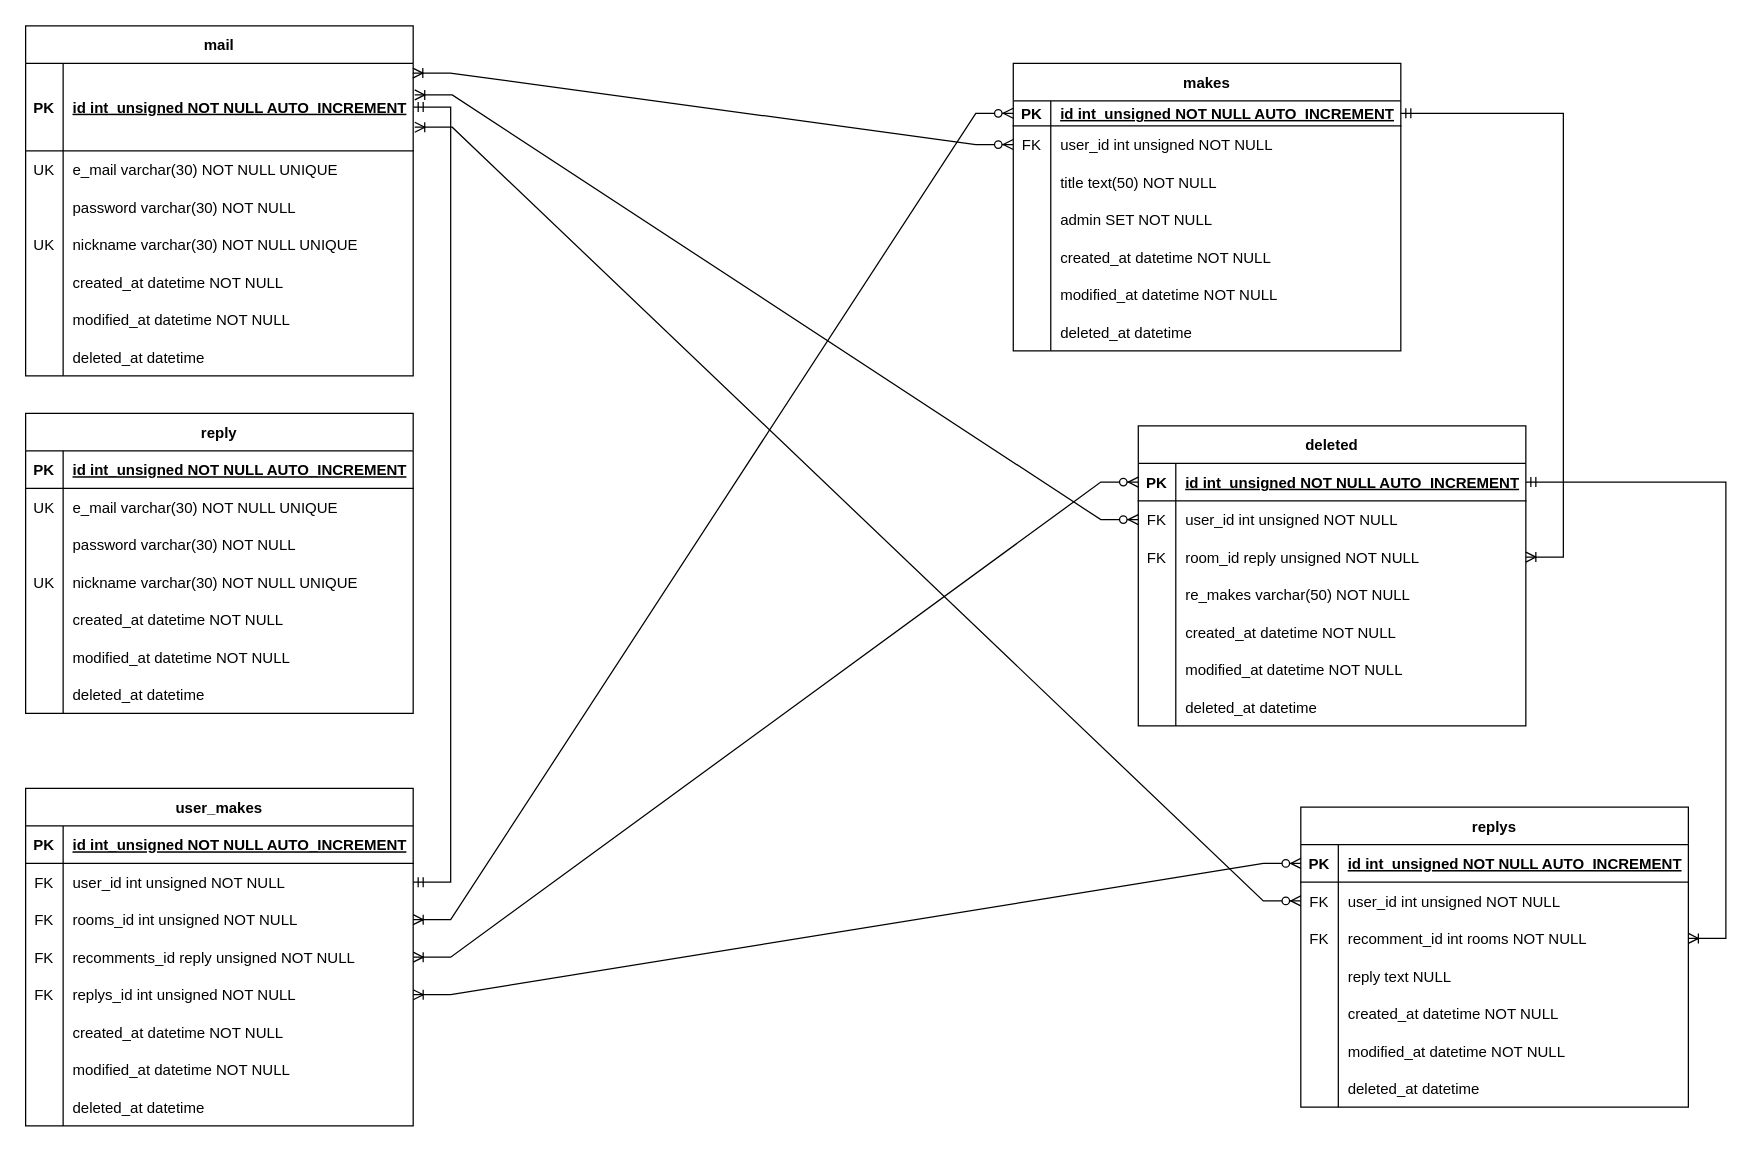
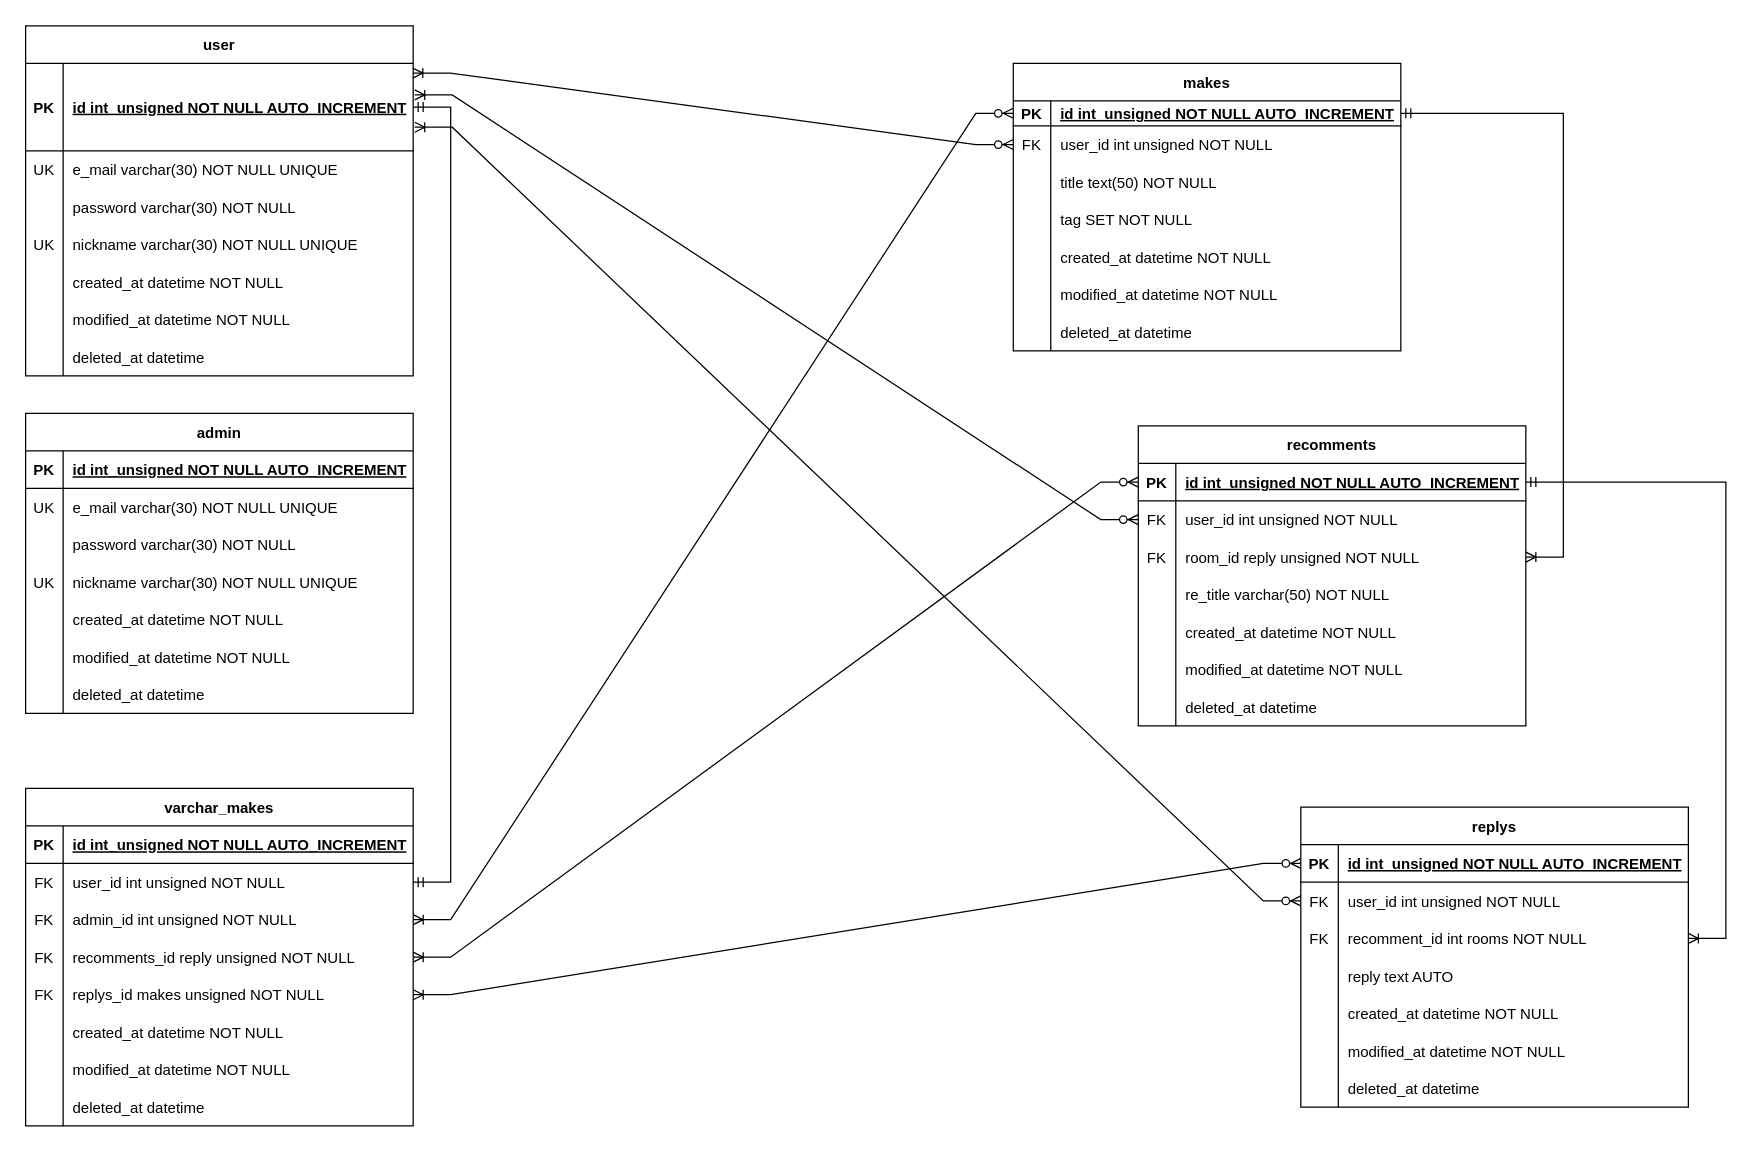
- <mxCell id="2" value="mail" style="shape=table;startSize=30;container=1;collapsible=1;childLayout=tableLayout;fixedRows=1;rowLines=0;fontStyle=1;align=center;resizeLast=1;" vertex="1" parent="1"><mxGeometry x="20" y="20" width="310" height="280" as="geometry" /></mxCell>
+ <mxCell id="2" value="user" style="shape=table;startSize=30;container=1;collapsible=1;childLayout=tableLayout;fixedRows=1;rowLines=0;fontStyle=1;align=center;resizeLast=1;" vertex="1" parent="1"><mxGeometry x="20" y="20" width="310" height="280" as="geometry" /></mxCell>
- <mxCell id="130" value="admin SET NOT NULL" style="shape=partialRectangle;overflow=hidden;connectable=0;fillColor=none;align=left;strokeColor=inherit;top=0;left=0;bottom=0;right=0;spacingLeft=6;" vertex="1" parent="128"><mxGeometry x="30.0" width="280.0" height="30" as="geometry"><mxRectangle width="280.0" height="30" as="alternateBounds" /></mxGeometry></mxCell>
+ <mxCell id="130" value="tag SET NOT NULL" style="shape=partialRectangle;overflow=hidden;connectable=0;fillColor=none;align=left;strokeColor=inherit;top=0;left=0;bottom=0;right=0;spacingLeft=6;" vertex="1" parent="128"><mxGeometry x="30.0" width="280.0" height="30" as="geometry"><mxRectangle width="280.0" height="30" as="alternateBounds" /></mxGeometry></mxCell>
- <mxCell id="70" value="reply" style="shape=table;startSize=30;container=1;collapsible=1;childLayout=tableLayout;fixedRows=1;rowLines=0;fontStyle=1;align=center;resizeLast=1;" vertex="1" parent="1"><mxGeometry x="20" y="330" width="310" height="240" as="geometry" /></mxCell>
+ <mxCell id="70" value="admin" style="shape=table;startSize=30;container=1;collapsible=1;childLayout=tableLayout;fixedRows=1;rowLines=0;fontStyle=1;align=center;resizeLast=1;" vertex="1" parent="1"><mxGeometry x="20" y="330" width="310" height="240" as="geometry" /></mxCell>
- <mxCell id="24" value="deleted" style="shape=table;startSize=30;container=1;collapsible=1;childLayout=tableLayout;fixedRows=1;rowLines=0;fontStyle=1;align=center;resizeLast=1;" vertex="1" parent="1"><mxGeometry x="910" y="340" width="310" height="240" as="geometry" /></mxCell>
+ <mxCell id="24" value="recomments" style="shape=table;startSize=30;container=1;collapsible=1;childLayout=tableLayout;fixedRows=1;rowLines=0;fontStyle=1;align=center;resizeLast=1;" vertex="1" parent="1"><mxGeometry x="910" y="340" width="310" height="240" as="geometry" /></mxCell>
- <mxCell id="36" value="re_makes varchar(50) NOT NULL" style="shape=partialRectangle;overflow=hidden;connectable=0;fillColor=none;align=left;strokeColor=inherit;top=0;left=0;bottom=0;right=0;spacingLeft=6;" vertex="1" parent="34"><mxGeometry x="30.0" width="280.0" height="30" as="geometry"><mxRectangle width="280.0" height="30" as="alternateBounds" /></mxGeometry></mxCell>
+ <mxCell id="36" value="re_title varchar(50) NOT NULL" style="shape=partialRectangle;overflow=hidden;connectable=0;fillColor=none;align=left;strokeColor=inherit;top=0;left=0;bottom=0;right=0;spacingLeft=6;" vertex="1" parent="34"><mxGeometry x="30.0" width="280.0" height="30" as="geometry"><mxRectangle width="280.0" height="30" as="alternateBounds" /></mxGeometry></mxCell>
- <mxCell id="92" value="user_makes" style="shape=table;startSize=30;container=1;collapsible=1;childLayout=tableLayout;fixedRows=1;rowLines=0;fontStyle=1;align=center;resizeLast=1;" vertex="1" parent="1"><mxGeometry x="20" y="630" width="310" height="270" as="geometry" /></mxCell>
+ <mxCell id="92" value="varchar_makes" style="shape=table;startSize=30;container=1;collapsible=1;childLayout=tableLayout;fixedRows=1;rowLines=0;fontStyle=1;align=center;resizeLast=1;" vertex="1" parent="1"><mxGeometry x="20" y="630" width="310" height="270" as="geometry" /></mxCell>
- <mxCell id="101" value="rooms_id int unsigned NOT NULL" style="shape=partialRectangle;overflow=hidden;connectable=0;fillColor=none;align=left;strokeColor=inherit;top=0;left=0;bottom=0;right=0;spacingLeft=6;" vertex="1" parent="99"><mxGeometry x="30.0" width="280.0" height="30" as="geometry"><mxRectangle width="280.0" height="30" as="alternateBounds" /></mxGeometry></mxCell>
+ <mxCell id="101" value="admin_id int unsigned NOT NULL" style="shape=partialRectangle;overflow=hidden;connectable=0;fillColor=none;align=left;strokeColor=inherit;top=0;left=0;bottom=0;right=0;spacingLeft=6;" vertex="1" parent="99"><mxGeometry x="30.0" width="280.0" height="30" as="geometry"><mxRectangle width="280.0" height="30" as="alternateBounds" /></mxGeometry></mxCell>
- <mxCell id="58" value="reply text NULL" style="shape=partialRectangle;overflow=hidden;connectable=0;fillColor=none;align=left;strokeColor=inherit;top=0;left=0;bottom=0;right=0;spacingLeft=6;" vertex="1" parent="56"><mxGeometry x="30.0" width="280.0" height="30" as="geometry"><mxRectangle width="280.0" height="30" as="alternateBounds" /></mxGeometry></mxCell>
+ <mxCell id="58" value="reply text AUTO" style="shape=partialRectangle;overflow=hidden;connectable=0;fillColor=none;align=left;strokeColor=inherit;top=0;left=0;bottom=0;right=0;spacingLeft=6;" vertex="1" parent="56"><mxGeometry x="30.0" width="280.0" height="30" as="geometry"><mxRectangle width="280.0" height="30" as="alternateBounds" /></mxGeometry></mxCell>
- <mxCell id="107" value="replys_id int unsigned NOT NULL" style="shape=partialRectangle;overflow=hidden;connectable=0;fillColor=none;align=left;strokeColor=inherit;top=0;left=0;bottom=0;right=0;spacingLeft=6;" vertex="1" parent="105"><mxGeometry x="30.0" width="280.0" height="30" as="geometry"><mxRectangle width="280.0" height="30" as="alternateBounds" /></mxGeometry></mxCell>
+ <mxCell id="107" value="replys_id makes unsigned NOT NULL" style="shape=partialRectangle;overflow=hidden;connectable=0;fillColor=none;align=left;strokeColor=inherit;top=0;left=0;bottom=0;right=0;spacingLeft=6;" vertex="1" parent="105"><mxGeometry x="30.0" width="280.0" height="30" as="geometry"><mxRectangle width="280.0" height="30" as="alternateBounds" /></mxGeometry></mxCell>
